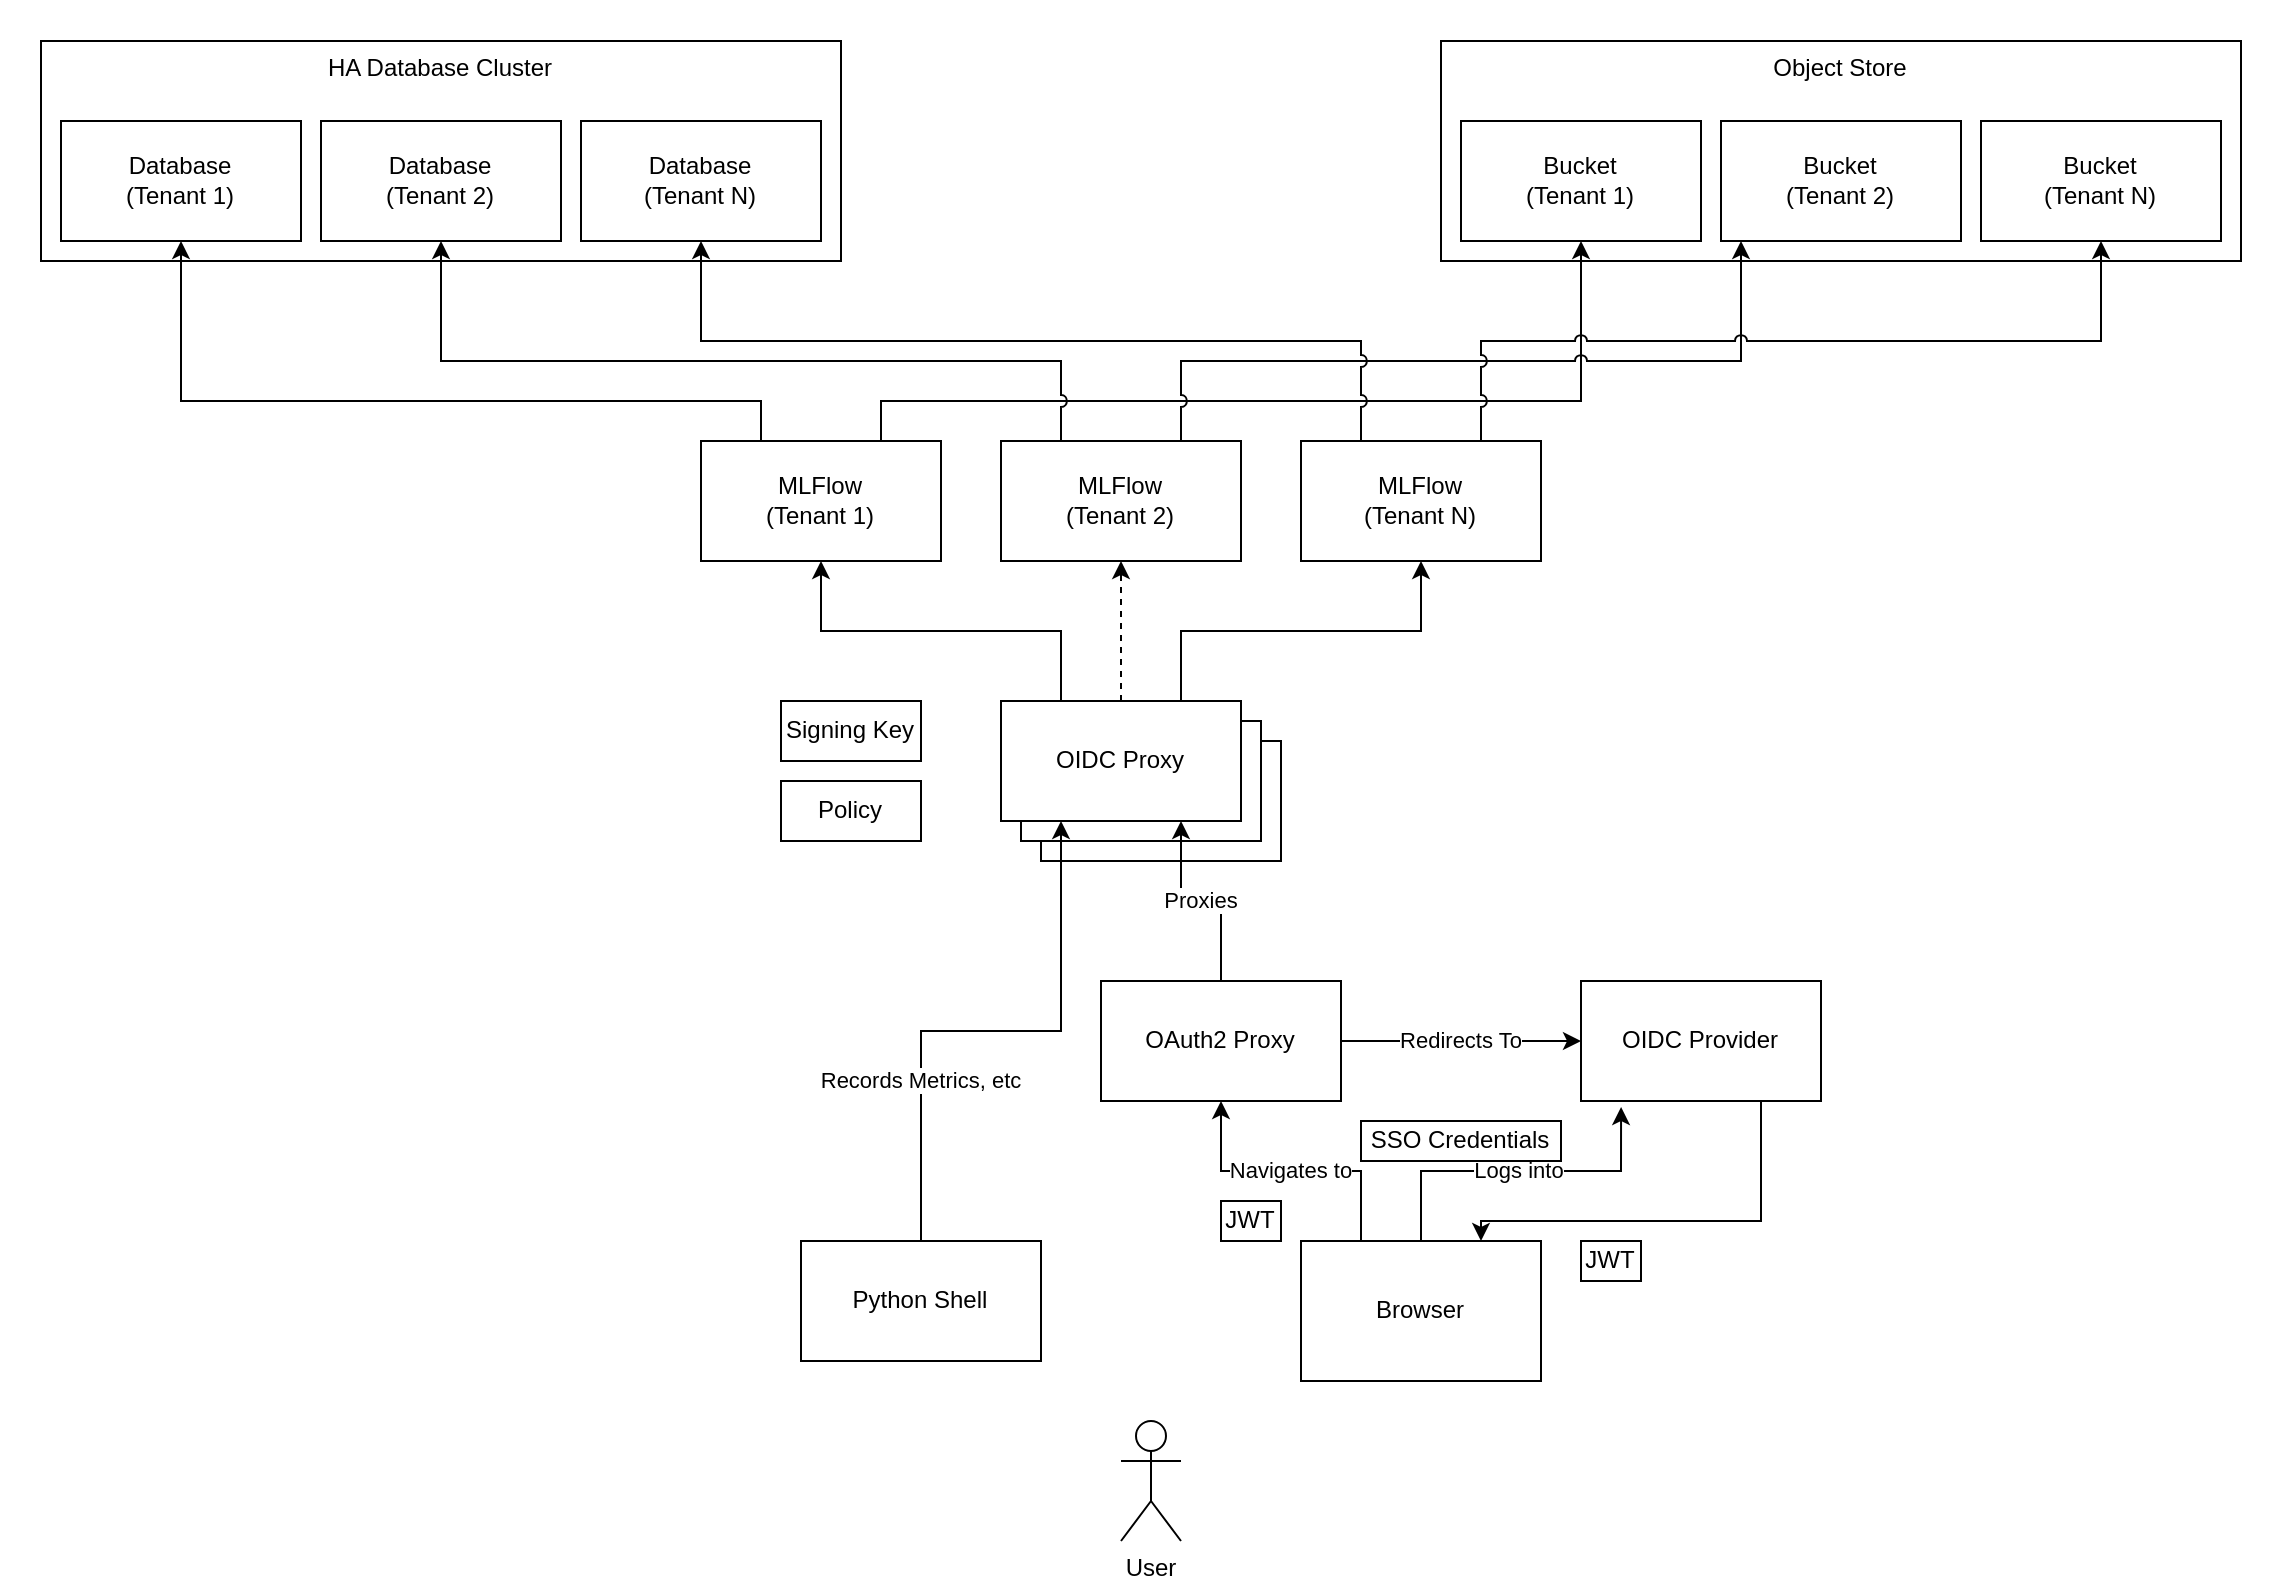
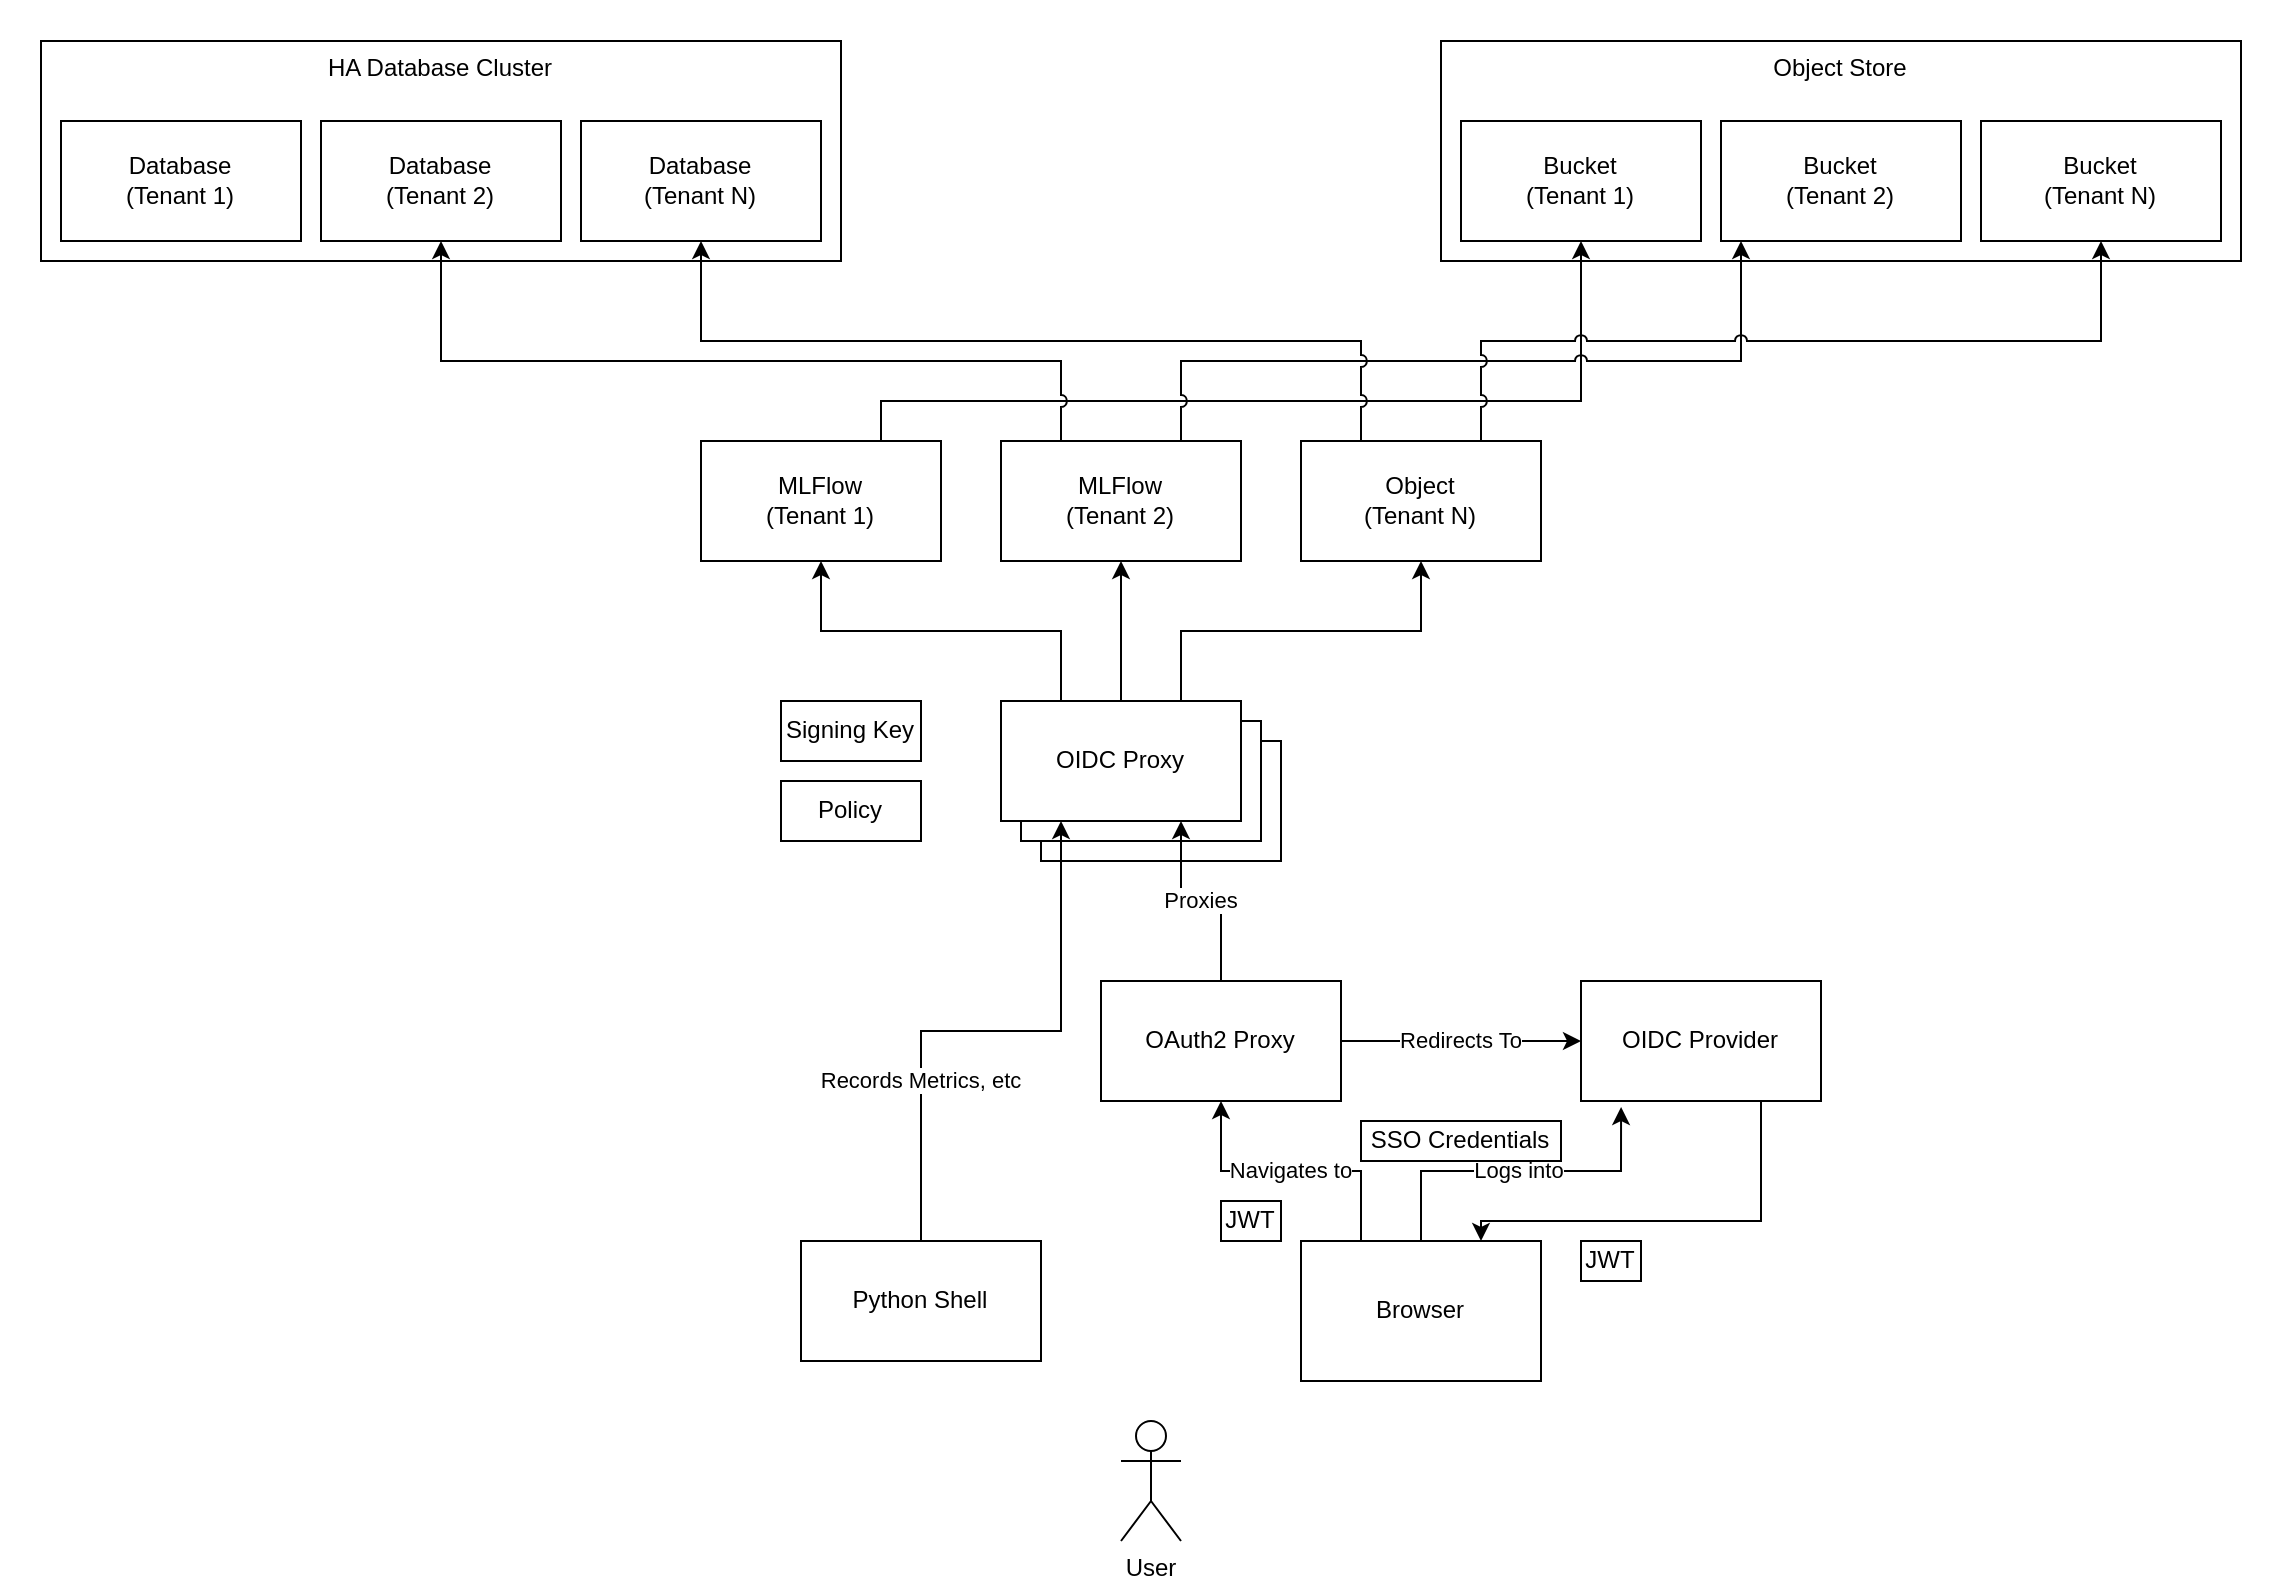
- <mxCell id="12" style="edgeStyle=orthogonalEdgeStyle;rounded=0;orthogonalLoop=1;jettySize=auto;html=1;exitX=0.25;exitY=0;exitDx=0;exitDy=0;jumpStyle=arc;entryX=0.5;entryY=1;entryDx=0;entryDy=0;" edge="1" parent="1" source="14" target="21"><mxGeometry relative="1" as="geometry"><Array as="points"><mxPoint x="380" y="200" /><mxPoint x="90" y="200" /></Array></mxGeometry></mxCell>
- <mxCell id="20" value="MLFlow&lt;br&gt;(Tenant N)" style="rounded=0;whiteSpace=wrap;html=1;" vertex="1" parent="1"><mxGeometry x="650" y="220" width="120" height="60" as="geometry" /></mxCell>
+ <mxCell id="20" value="Object&lt;br&gt;(Tenant N)" style="rounded=0;whiteSpace=wrap;html=1;" vertex="1" parent="1"><mxGeometry x="650" y="220" width="120" height="60" as="geometry" /></mxCell>
- <mxCell id="7" style="edgeStyle=orthogonalEdgeStyle;rounded=0;orthogonalLoop=1;jettySize=auto;html=1;exitX=0.5;exitY=0;exitDx=0;exitDy=0;entryX=0.5;entryY=1;entryDx=0;entryDy=0;dashed=1;" edge="1" parent="1" source="9" target="17"><mxGeometry relative="1" as="geometry" /></mxCell>
+ <mxCell id="7" style="edgeStyle=orthogonalEdgeStyle;rounded=0;orthogonalLoop=1;jettySize=auto;html=1;exitX=0.5;exitY=0;exitDx=0;exitDy=0;entryX=0.5;entryY=1;entryDx=0;entryDy=0;" edge="1" parent="1" source="9" target="17"><mxGeometry relative="1" as="geometry" /></mxCell>
